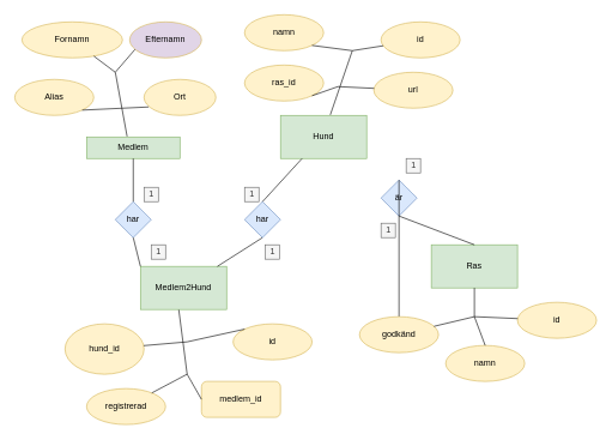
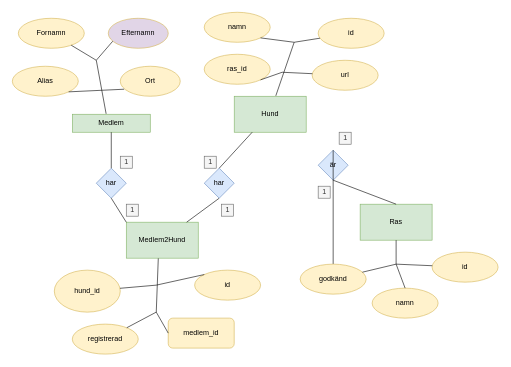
- <mxCell id="8" value="Fornamn" style="ellipse;whiteSpace=wrap;html=1;fillColor=#fff2cc;strokeColor=#d6b656;" vertex="1" parent="1"><mxGeometry x="30" y="30" width="140" height="50" as="geometry" /></mxCell>
+ <mxCell id="8" value="Fornamn" style="ellipse;whiteSpace=wrap;html=1;fillColor=#fff2cc;strokeColor=#d6b656;" vertex="1" parent="1"><mxGeometry x="30" y="30" width="110" height="50" as="geometry" /></mxCell>
- <mxCell id="2" value="Medlem2Hund" style="rounded=0;whiteSpace=wrap;html=1;fillColor=#d5e8d4;strokeColor=#82b366;" vertex="1" parent="1"><mxGeometry x="195" y="370" width="120" height="60" as="geometry" /></mxCell>
+ <mxCell id="2" value="Medlem2Hund" style="rounded=0;whiteSpace=wrap;html=1;fillColor=#d5e8d4;strokeColor=#82b366;" vertex="1" parent="1"><mxGeometry x="210" y="370" width="120" height="60" as="geometry" /></mxCell>
